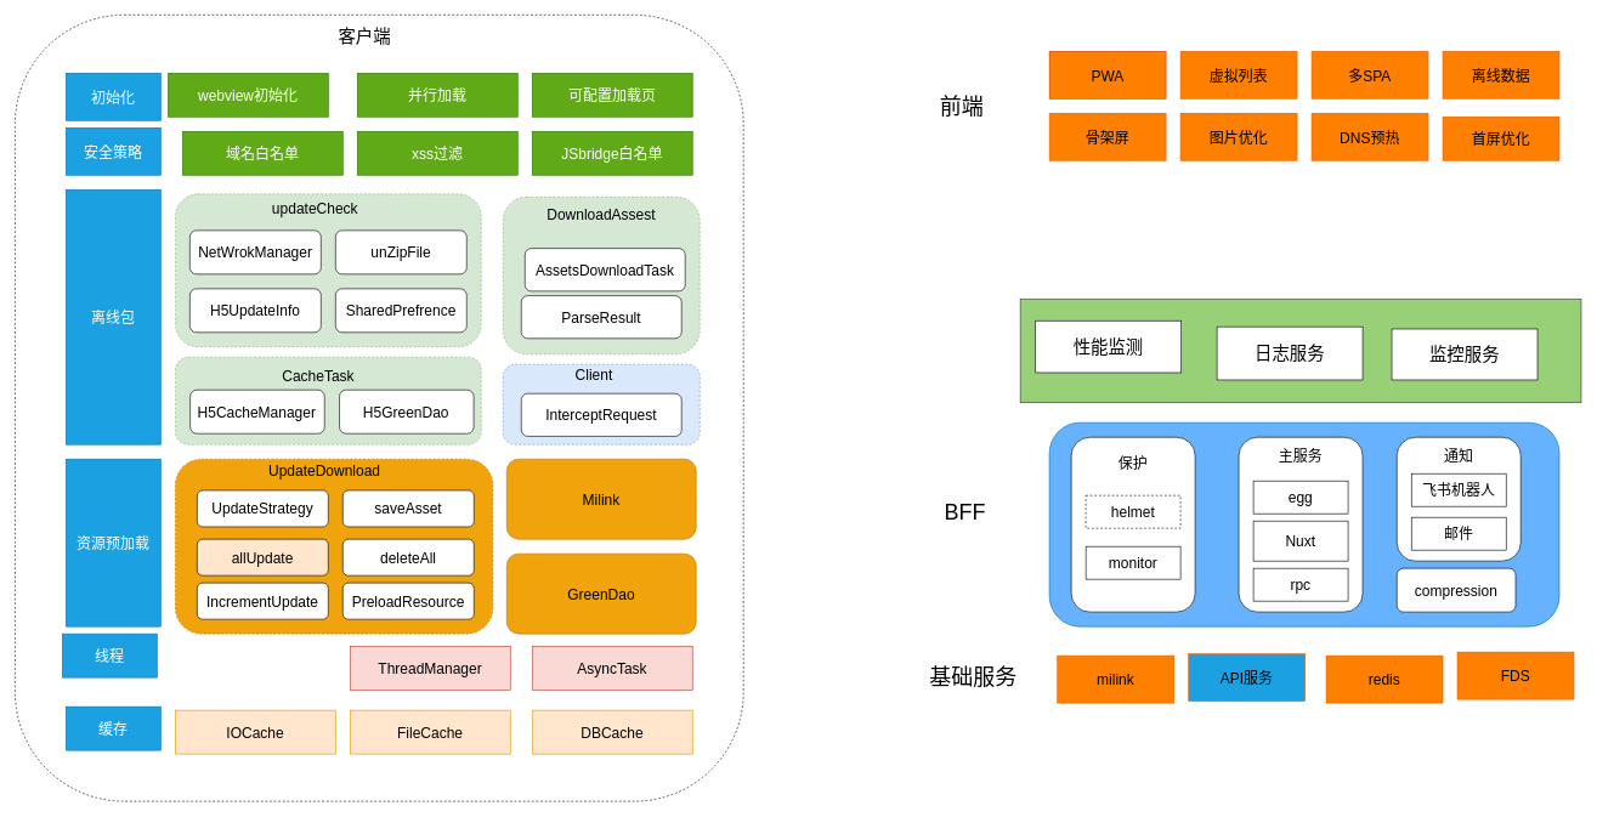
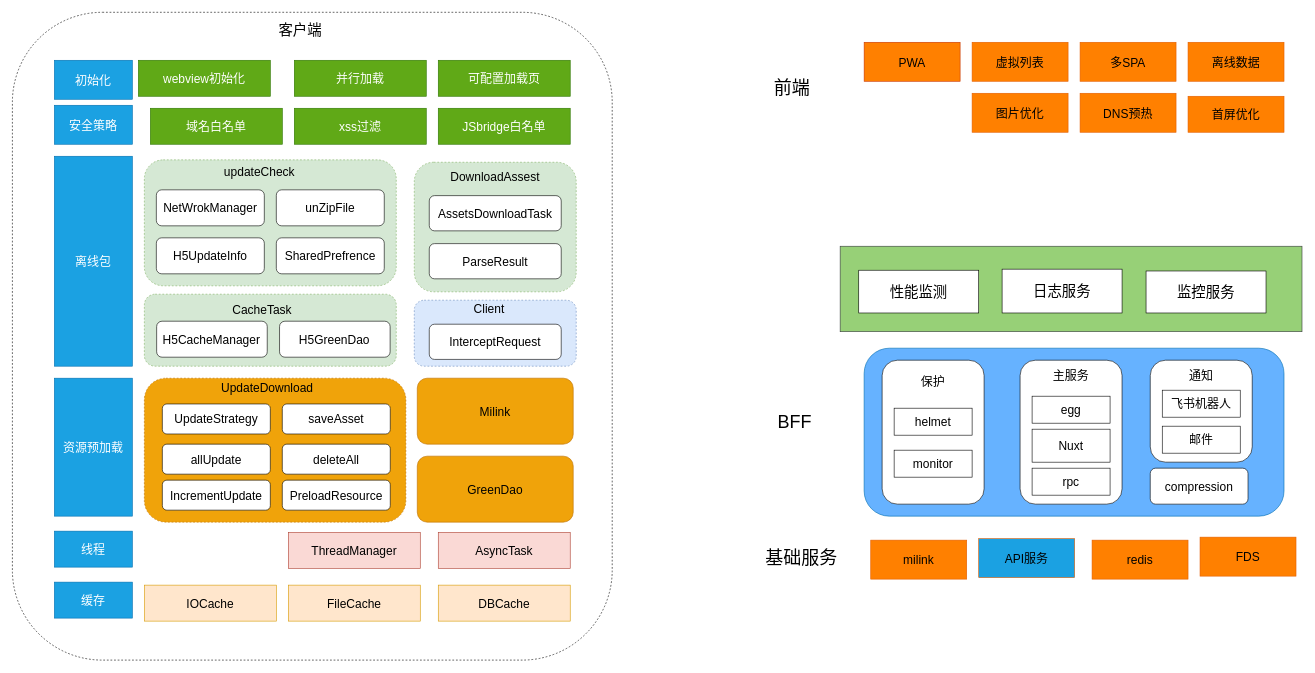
- <mxCell id="64" value="骨架屏" style="rounded=0;whiteSpace=wrap;html=1;fillColor=#FF8000;strokeColor=#E35E00;fontSize=20;" vertex="1" parent="1"><mxGeometry x="1440" y="155" width="160" height="65" as="geometry" /></mxCell>
- <mxCell id="33" value="&lt;font style=&quot;font-size: 20px;&quot;&gt;AssetsDownloadTask&lt;/font&gt;" style="rounded=1;whiteSpace=wrap;html=1;" vertex="1" parent="2"><mxGeometry x="700" y="320.65" width="220" height="58.71" as="geometry" /></mxCell>
+ <mxCell id="33" value="&lt;font style=&quot;font-size: 20px;&quot;&gt;AssetsDownloadTask&lt;/font&gt;" style="rounded=1;whiteSpace=wrap;html=1;" vertex="1" parent="2"><mxGeometry x="695" y="305.65" width="220" height="58.71" as="geometry" /></mxCell>
- <mxCell id="87" value="&lt;p style=&quot;line-height: 200%; font-size: 24px;&quot;&gt;性能监测&lt;/p&gt;" style="rounded=0;whiteSpace=wrap;html=1;" vertex="1" parent="1"><mxGeometry x="1421" y="440" width="200" height="71.29" as="geometry" /></mxCell>
+ <mxCell id="87" value="&lt;p style=&quot;line-height: 200%; font-size: 24px;&quot;&gt;性能监测&lt;/p&gt;" style="rounded=0;whiteSpace=wrap;html=1;" vertex="1" parent="1"><mxGeometry x="1431" y="450" width="200" height="71.29" as="geometry" /></mxCell>
- <mxCell id="71" value="helmet" style="rounded=0;whiteSpace=wrap;html=1;fontSize=20;dashed=1;" vertex="1" parent="1"><mxGeometry x="1490" y="680" width="130" height="45" as="geometry" /></mxCell>
+ <mxCell id="71" value="helmet" style="rounded=0;whiteSpace=wrap;html=1;fontSize=20;" vertex="1" parent="1"><mxGeometry x="1490" y="680" width="130" height="45" as="geometry" /></mxCell>
- <mxCell id="43" value="allUpdate" style="rounded=1;whiteSpace=wrap;html=1;fontSize=20;fillColor=#ffe6cc;" vertex="1" parent="2"><mxGeometry x="250" y="720" width="180" height="50" as="geometry" /></mxCell>
+ <mxCell id="43" value="allUpdate" style="rounded=1;whiteSpace=wrap;html=1;fontSize=20;" vertex="1" parent="2"><mxGeometry x="250" y="720" width="180" height="50" as="geometry" /></mxCell>
- <mxCell id="13" value="&lt;span style=&quot;font-size: 20px;&quot;&gt;线程&lt;/span&gt;" style="rounded=0;whiteSpace=wrap;html=1;fillColor=#1ba1e2;fontColor=#ffffff;strokeColor=#006EAF;" vertex="1" parent="2"><mxGeometry x="65" y="850" width="130" height="60" as="geometry" /></mxCell>
+ <mxCell id="13" value="&lt;span style=&quot;font-size: 20px;&quot;&gt;线程&lt;/span&gt;" style="rounded=0;whiteSpace=wrap;html=1;fillColor=#1ba1e2;fontColor=#ffffff;strokeColor=#006EAF;" vertex="1" parent="2"><mxGeometry x="70" y="865" width="130" height="60" as="geometry" /></mxCell>
